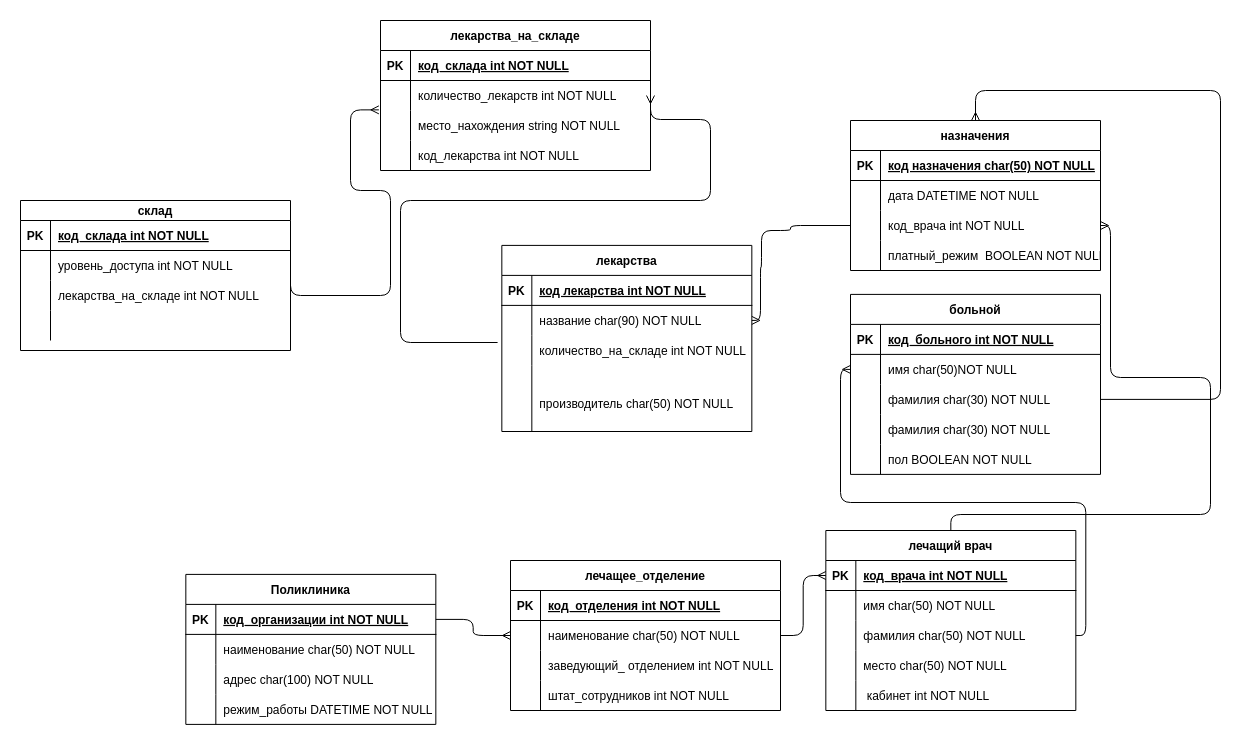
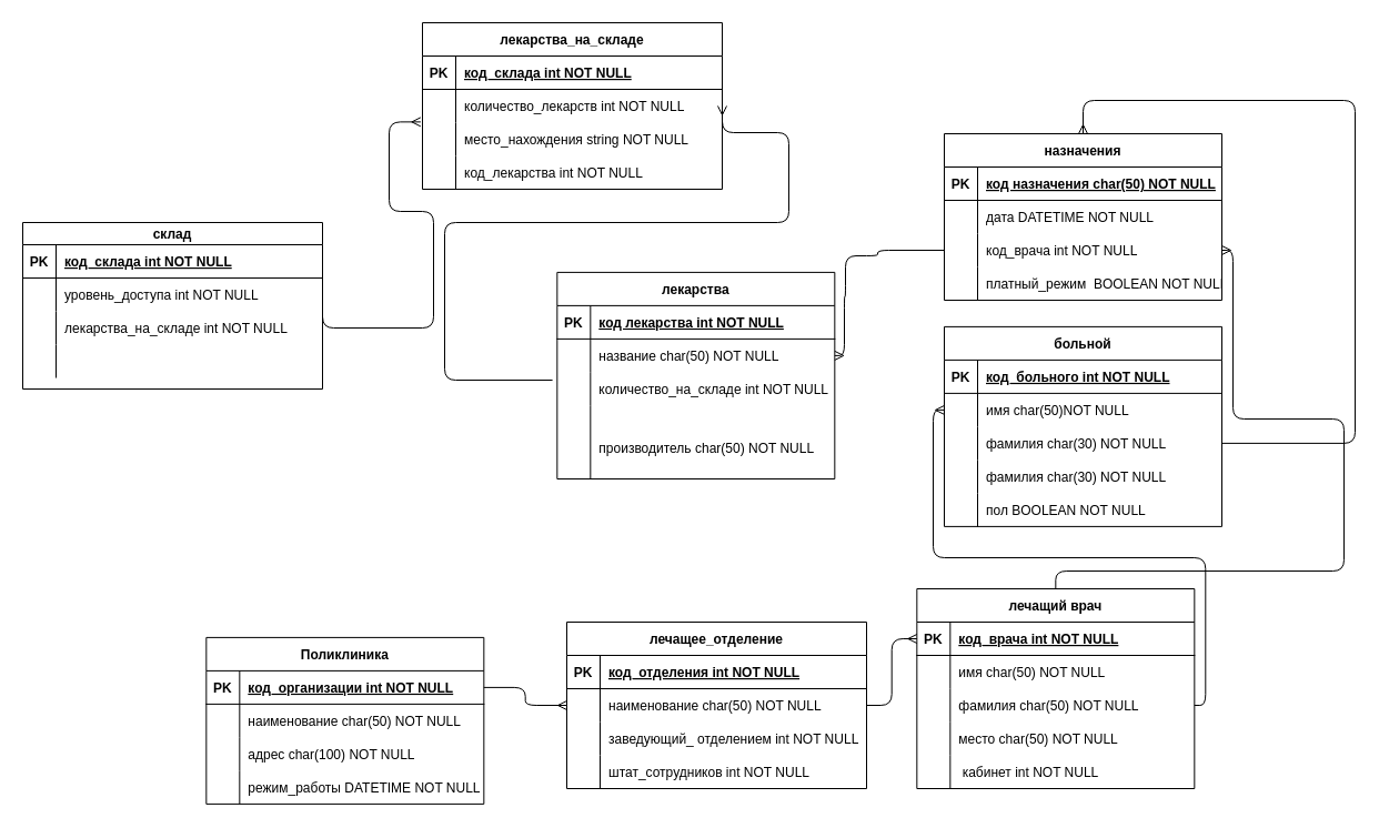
- <mxCell id="41" value="название char(90) NOT NULL" style="shape=partialRectangle;overflow=hidden;connectable=0;fillColor=none;top=0;left=0;bottom=0;right=0;align=left;spacingLeft=6;fontStyle=0" parent="39" vertex="1"><mxGeometry x="30" width="220" height="30" as="geometry"><mxRectangle width="220" height="30" as="alternateBounds" /></mxGeometry></mxCell>
+ <mxCell id="41" value="название char(50) NOT NULL" style="shape=partialRectangle;overflow=hidden;connectable=0;fillColor=none;top=0;left=0;bottom=0;right=0;align=left;spacingLeft=6;fontStyle=0" parent="39" vertex="1"><mxGeometry x="30" width="220" height="30" as="geometry"><mxRectangle width="220" height="30" as="alternateBounds" /></mxGeometry></mxCell>
